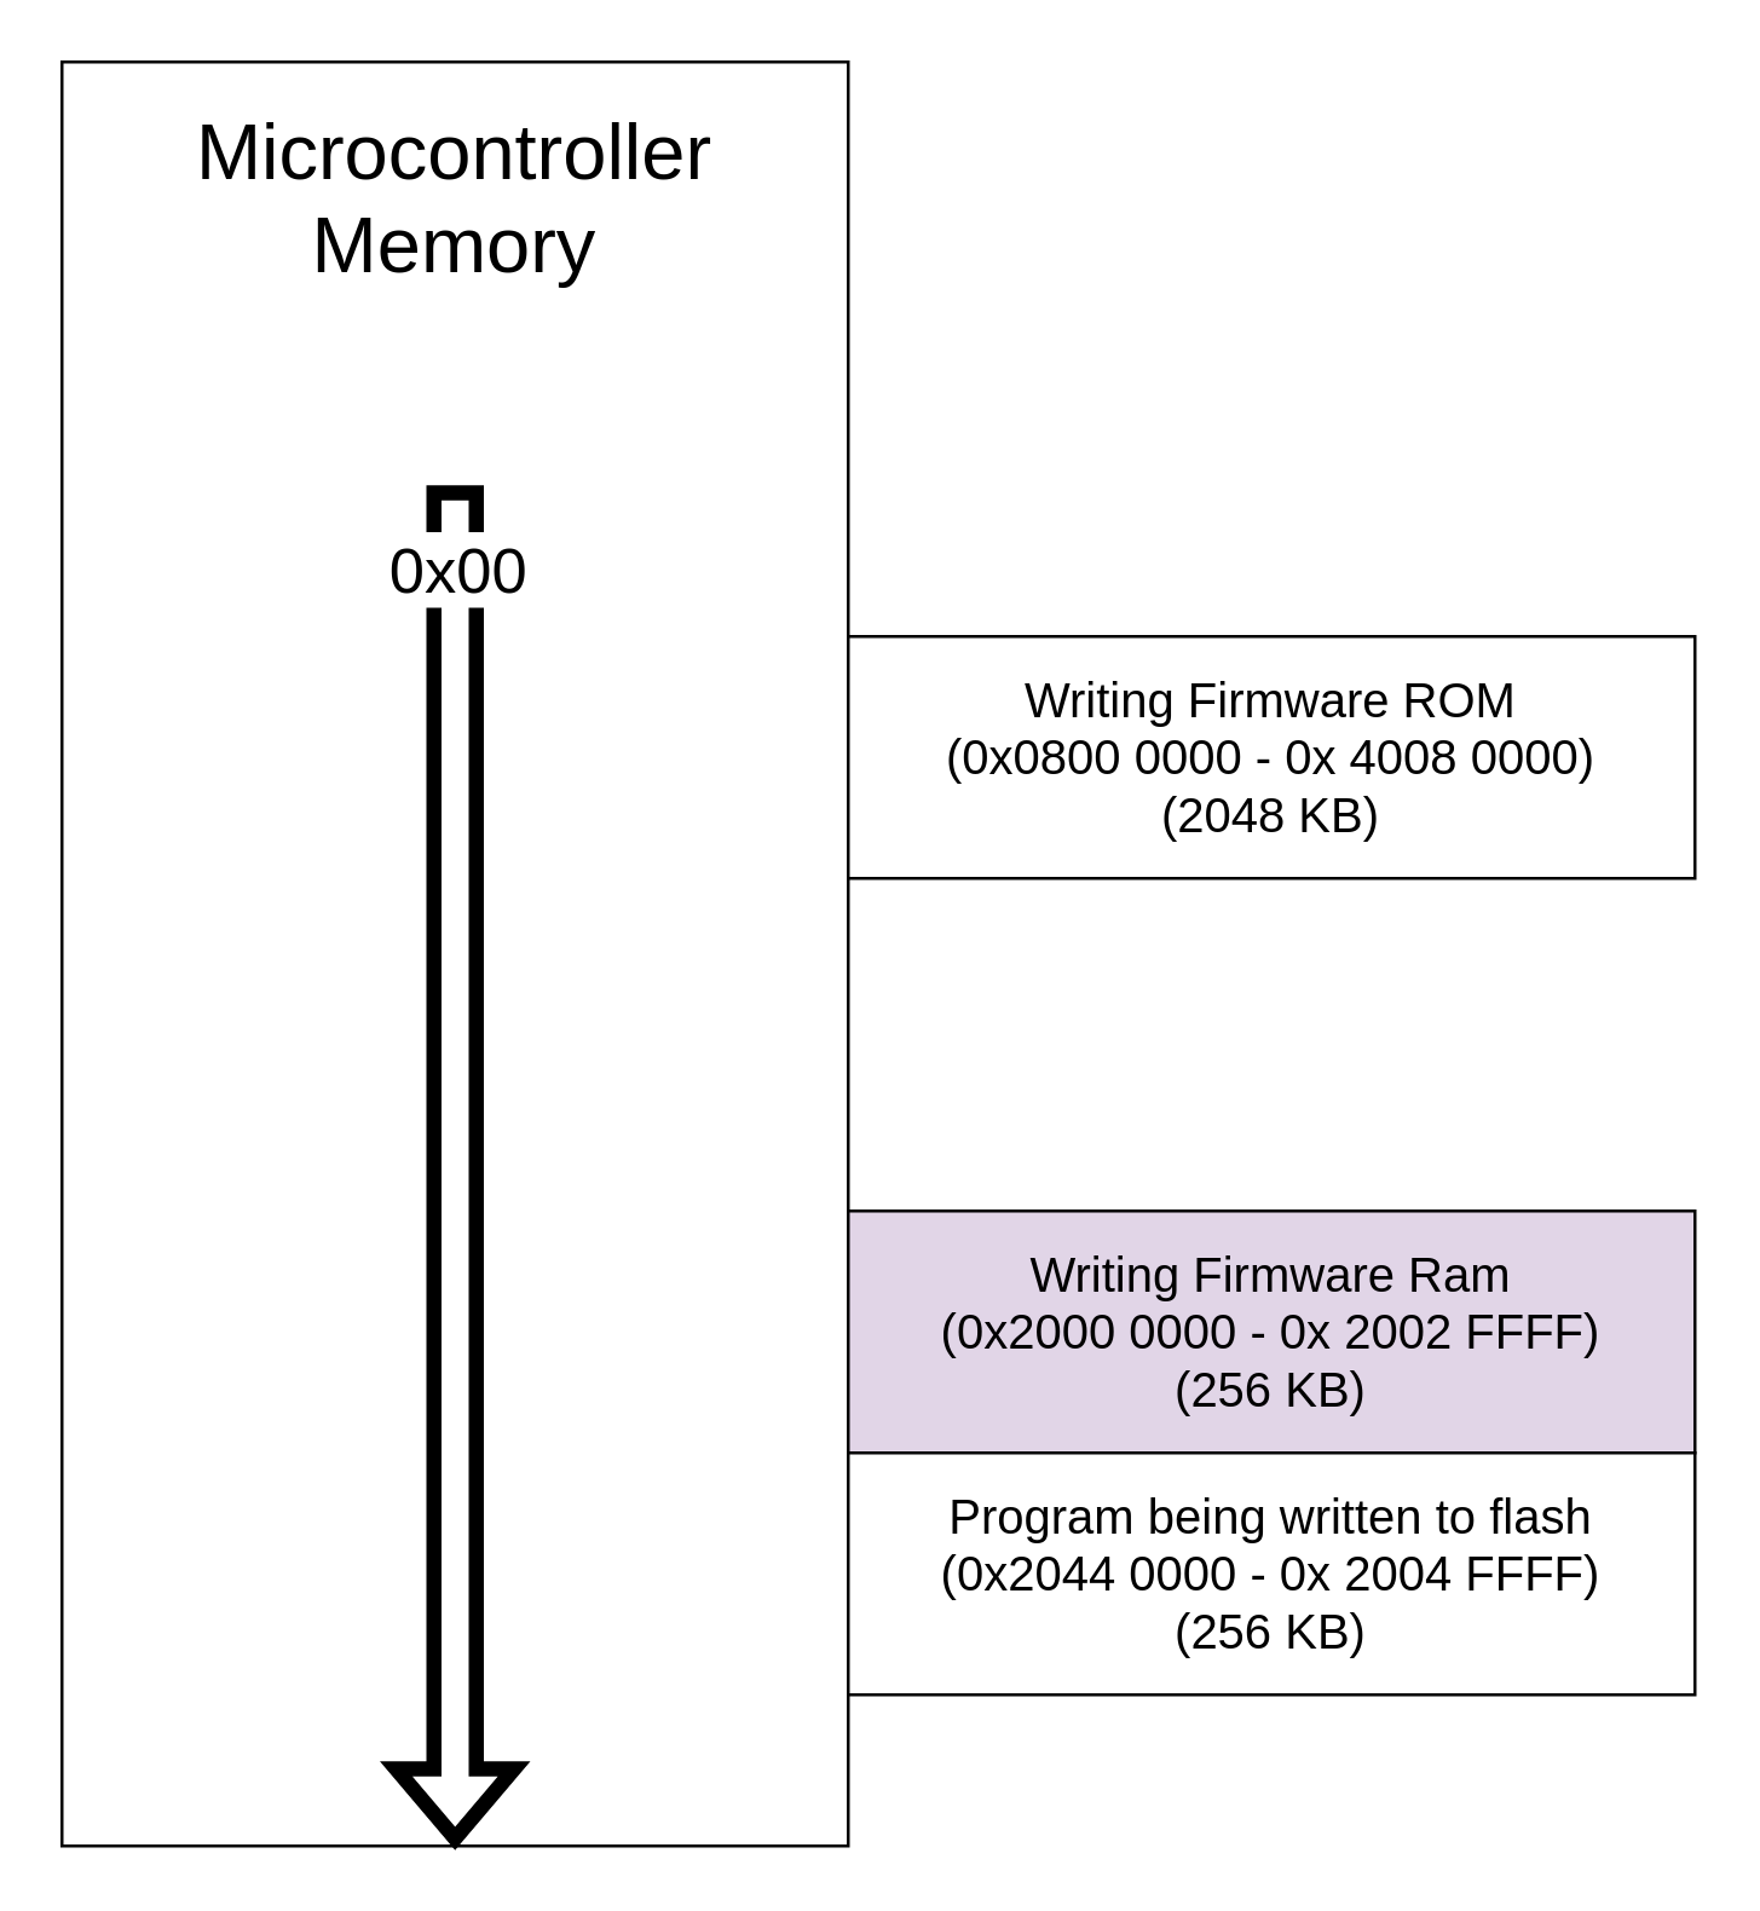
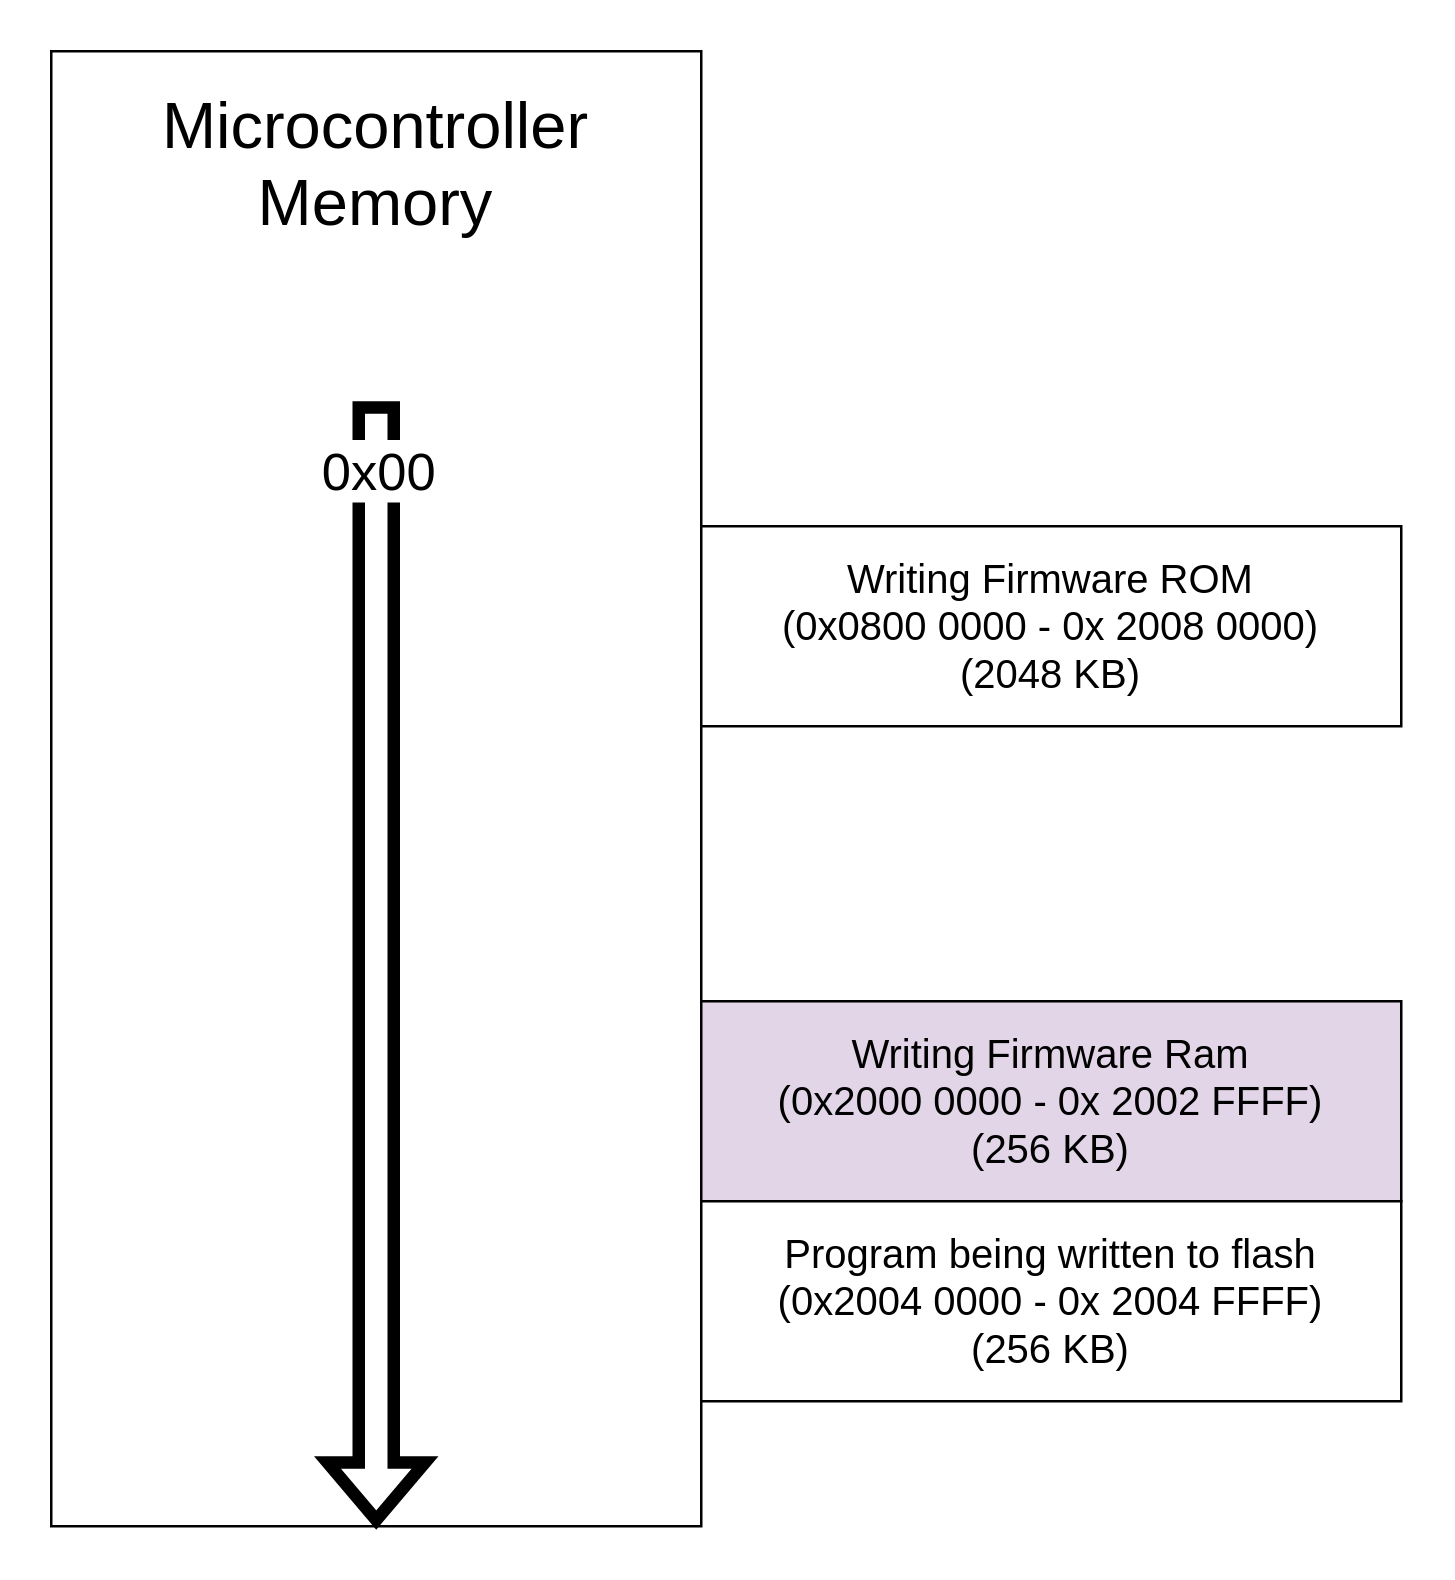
- <mxCell id="7" value="&lt;font style=&quot;font-size: 16px;&quot;&gt;Writing Firmware ROM&lt;br&gt;(0x0800 0000 - 0x 4008 0000)&lt;br&gt;(2048 KB)&lt;br&gt;&lt;/font&gt;" style="rounded=0;whiteSpace=wrap;html=1;" vertex="1" parent="1"><mxGeometry x="280" y="210" width="280" height="80" as="geometry" /></mxCell>
+ <mxCell id="7" value="&lt;font style=&quot;font-size: 16px;&quot;&gt;Writing Firmware ROM&lt;br&gt;(0x0800 0000 - 0x 2008 0000)&lt;br&gt;(2048 KB)&lt;br&gt;&lt;/font&gt;" style="rounded=0;whiteSpace=wrap;html=1;" vertex="1" parent="1"><mxGeometry x="280" y="210" width="280" height="80" as="geometry" /></mxCell>
- <mxCell id="6" value="&lt;font style=&quot;font-size: 16px;&quot;&gt;Program being written to flash&lt;br&gt;(0x2044 0000 - 0x 2004 FFFF)&lt;br&gt;(256 KB)&lt;br&gt;&lt;/font&gt;" style="rounded=0;whiteSpace=wrap;html=1;" vertex="1" parent="1"><mxGeometry x="280" y="480" width="280" height="80" as="geometry" /></mxCell>
+ <mxCell id="6" value="&lt;font style=&quot;font-size: 16px;&quot;&gt;Program being written to flash&lt;br&gt;(0x2004 0000 - 0x 2004 FFFF)&lt;br&gt;(256 KB)&lt;br&gt;&lt;/font&gt;" style="rounded=0;whiteSpace=wrap;html=1;" vertex="1" parent="1"><mxGeometry x="280" y="480" width="280" height="80" as="geometry" /></mxCell>
